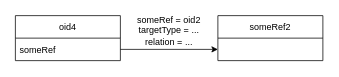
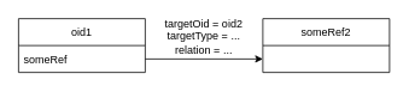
- <mxCell id="2" value="oid4" style="swimlane;fontStyle=0;childLayout=stackLayout;horizontal=1;startSize=30;horizontalStack=0;resizeParent=1;resizeParentMax=0;resizeLast=0;collapsible=1;marginBottom=0;" parent="1" vertex="1"><mxGeometry x="20" y="20" width="140" height="60" as="geometry" /></mxCell>
+ <mxCell id="2" value="oid1" style="swimlane;fontStyle=0;childLayout=stackLayout;horizontal=1;startSize=30;horizontalStack=0;resizeParent=1;resizeParentMax=0;resizeLast=0;collapsible=1;marginBottom=0;" parent="1" vertex="1"><mxGeometry x="20" y="20" width="140" height="60" as="geometry" /></mxCell>
- <mxCell id="6" value="someRef = oid2&lt;br&gt;targetType = ...&lt;br&gt;relation = ..." style="text;html=1;strokeColor=none;fillColor=none;align=center;verticalAlign=middle;whiteSpace=wrap;rounded=0;" parent="1" vertex="1"><mxGeometry x="170" y="20" width="110" height="40" as="geometry" /></mxCell>
+ <mxCell id="6" value="targetOid = oid2&lt;br&gt;targetType = ...&lt;br&gt;relation = ..." style="text;html=1;strokeColor=none;fillColor=none;align=center;verticalAlign=middle;whiteSpace=wrap;rounded=0;" parent="1" vertex="1"><mxGeometry x="170" y="20" width="110" height="40" as="geometry" /></mxCell>
